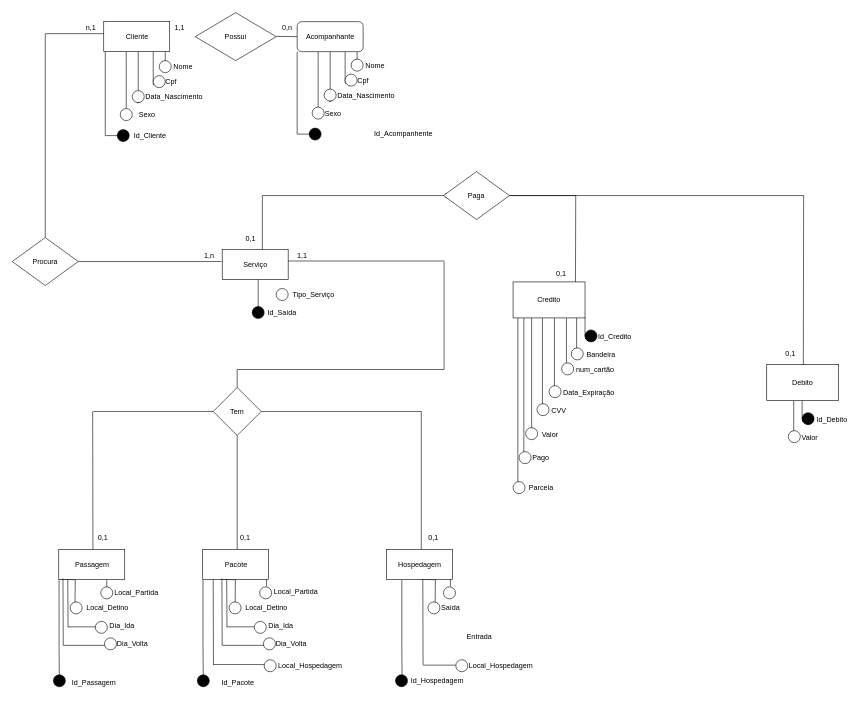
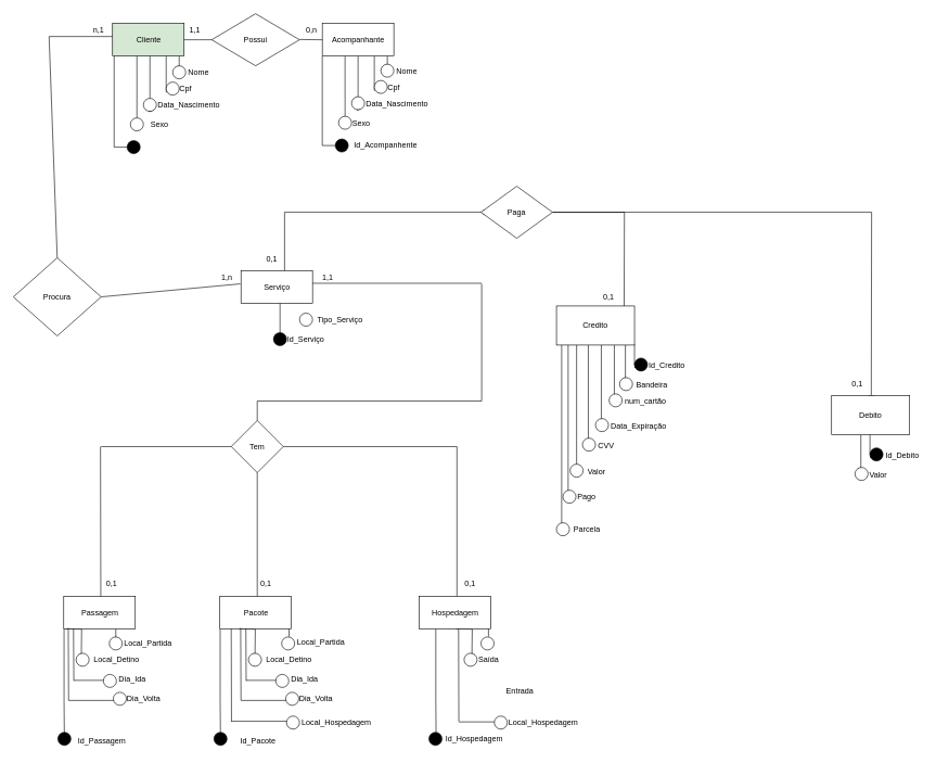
- <mxCell id="7" value="Cliente" style="html=1;" parent="1" vertex="1"><mxGeometry x="172.5" y="35" width="110" height="50" as="geometry" /></mxCell>
+ <mxCell id="7" value="Cliente" style="html=1;fillColor=#d5e8d4;" parent="1" vertex="1"><mxGeometry x="172.5" y="35" width="110" height="50" as="geometry" /></mxCell>
+ <mxCell id="52" value="" style="endArrow=none;html=1;rounded=0;" parent="1" source="7" target="41" edge="1"><mxGeometry width="50" height="50" relative="1" as="geometry"><mxPoint x="285" y="60" as="sourcePoint" /><mxPoint x="335" y="15" as="targetPoint" /></mxGeometry></mxCell>
- <mxCell id="23" value="Acompanhante" style="html=1;rounded=1;" parent="1" vertex="1"><mxGeometry x="495" y="35" width="110" height="50" as="geometry" /></mxCell>
+ <mxCell id="23" value="Acompanhante" style="html=1;" parent="1" vertex="1"><mxGeometry x="495" y="35" width="110" height="50" as="geometry" /></mxCell>
- <mxCell id="25" value="Id_Acompanhente" style="text;html=1;strokeColor=none;fillColor=none;align=center;verticalAlign=middle;whiteSpace=wrap;rounded=0;" parent="1" vertex="1"><mxGeometry x="615" y="210" width="115" height="25" as="geometry" /></mxCell>
+ <mxCell id="25" value="Id_Acompanhente" style="text;html=1;strokeColor=none;fillColor=none;align=center;verticalAlign=middle;whiteSpace=wrap;rounded=0;" parent="1" vertex="1"><mxGeometry x="535" y="210" width="115" height="25" as="geometry" /></mxCell>
- <mxCell id="9" value="Id_Cliente" style="text;html=1;strokeColor=none;fillColor=none;align=center;verticalAlign=middle;whiteSpace=wrap;rounded=0;" parent="1" vertex="1"><mxGeometry x="220" y="210" width="60" height="30" as="geometry" /></mxCell>
- <mxCell id="57" value="Procura" style="rhombus;whiteSpace=wrap;html=1;" parent="1" vertex="1"><mxGeometry x="20" y="395" width="110" height="80" as="geometry" /></mxCell>
+ <mxCell id="57" value="Procura" style="rhombus;whiteSpace=wrap;html=1;" parent="1" vertex="1"><mxGeometry x="20" y="395" width="135" height="120" as="geometry" /></mxCell>
- <mxCell id="38" value="Id_Saída" style="text;html=1;strokeColor=none;fillColor=none;align=center;verticalAlign=middle;whiteSpace=wrap;rounded=0;" parent="1" vertex="1"><mxGeometry x="440" y="505" width="60" height="30" as="geometry" /></mxCell>
+ <mxCell id="38" value="Id_Serviço" style="text;html=1;strokeColor=none;fillColor=none;align=center;verticalAlign=middle;whiteSpace=wrap;rounded=0;" parent="1" vertex="1"><mxGeometry x="440" y="505" width="60" height="30" as="geometry" /></mxCell>
